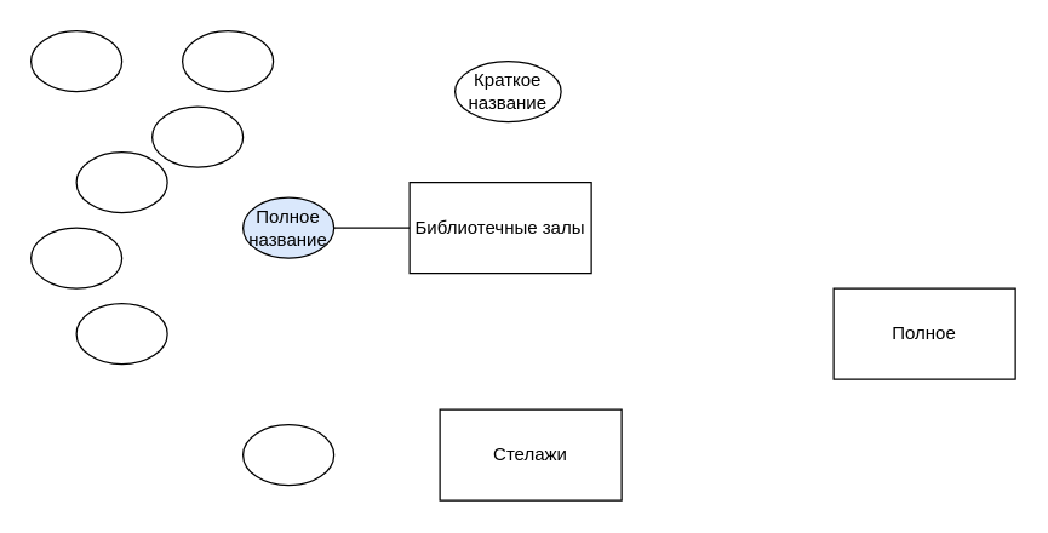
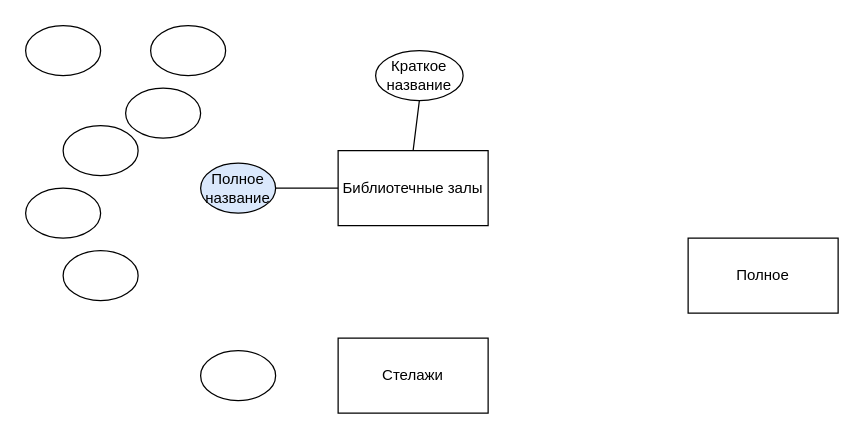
+ <mxCell id="12" value="" style="endArrow=none;html=1;rounded=0;entryX=0.5;entryY=1;entryDx=0;entryDy=0;exitX=0.5;exitY=0;exitDx=0;exitDy=0;" edge="1" parent="1" source="2" target="10"><mxGeometry width="50" height="50" relative="1" as="geometry"><mxPoint x="250" y="100" as="sourcePoint" /><mxPoint x="300" y="50" as="targetPoint" /></mxGeometry></mxCell>
- <mxCell id="3" value="Стелажи" style="rounded=0;whiteSpace=wrap;html=1;" vertex="1" parent="1"><mxGeometry x="290" y="270" width="120" height="60" as="geometry" /></mxCell>
+ <mxCell id="3" value="Стелажи" style="rounded=0;whiteSpace=wrap;html=1;" vertex="1" parent="1"><mxGeometry x="270" y="270" width="120" height="60" as="geometry" /></mxCell>
